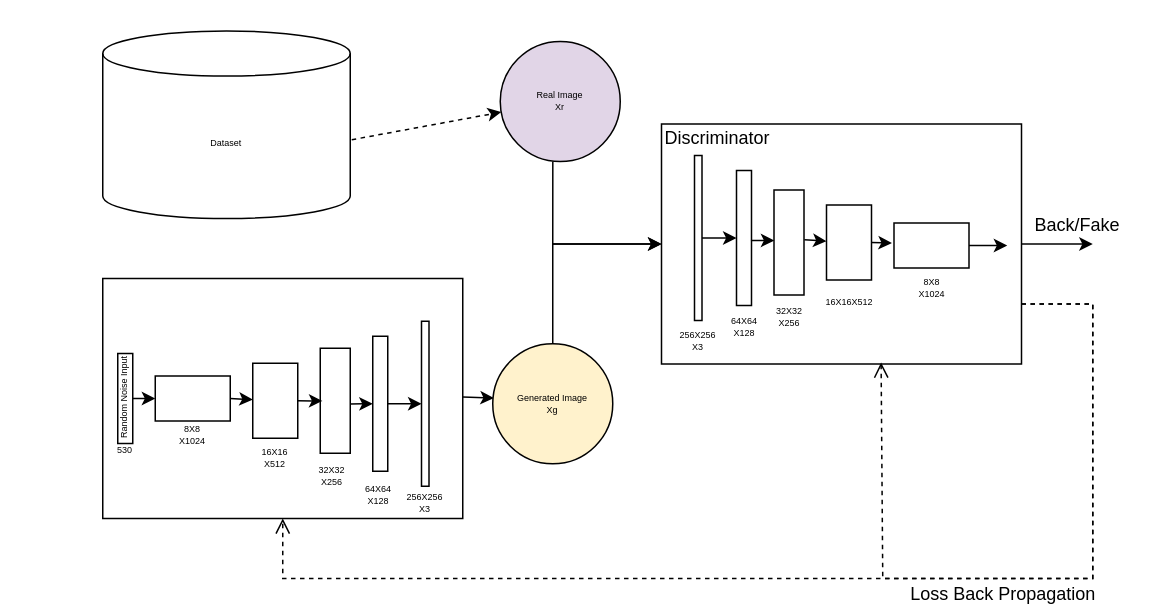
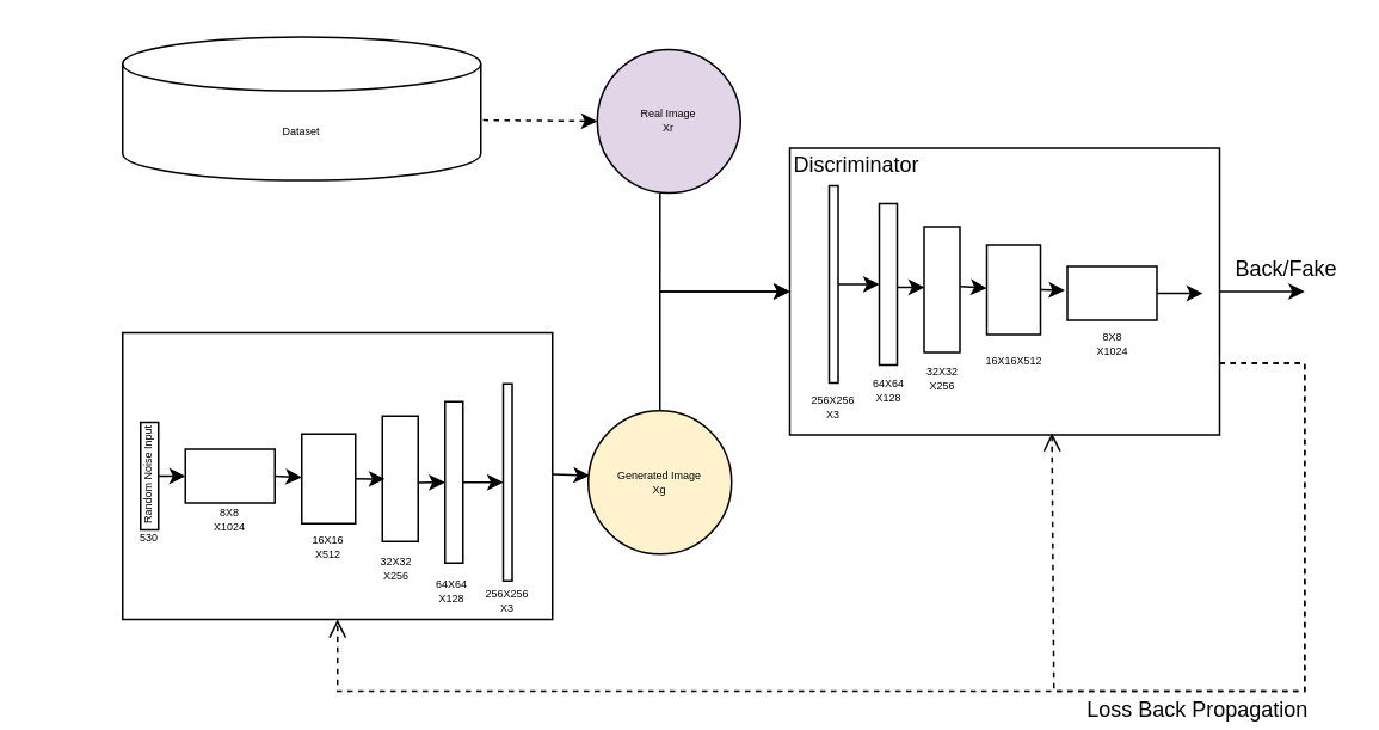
- <mxCell id="40" value="Dataset" style="shape=cylinder3;whiteSpace=wrap;html=1;boundedLbl=1;backgroundOutline=1;size=15;fontSize=6;" vertex="1" parent="1"><mxGeometry x="68" y="20" width="165" height="125" as="geometry" /></mxCell>
+ <mxCell id="40" value="Dataset" style="shape=cylinder3;whiteSpace=wrap;html=1;boundedLbl=1;backgroundOutline=1;size=15;fontSize=6;" vertex="1" parent="1"><mxGeometry x="68" y="20" width="200" height="80" as="geometry" /></mxCell>
